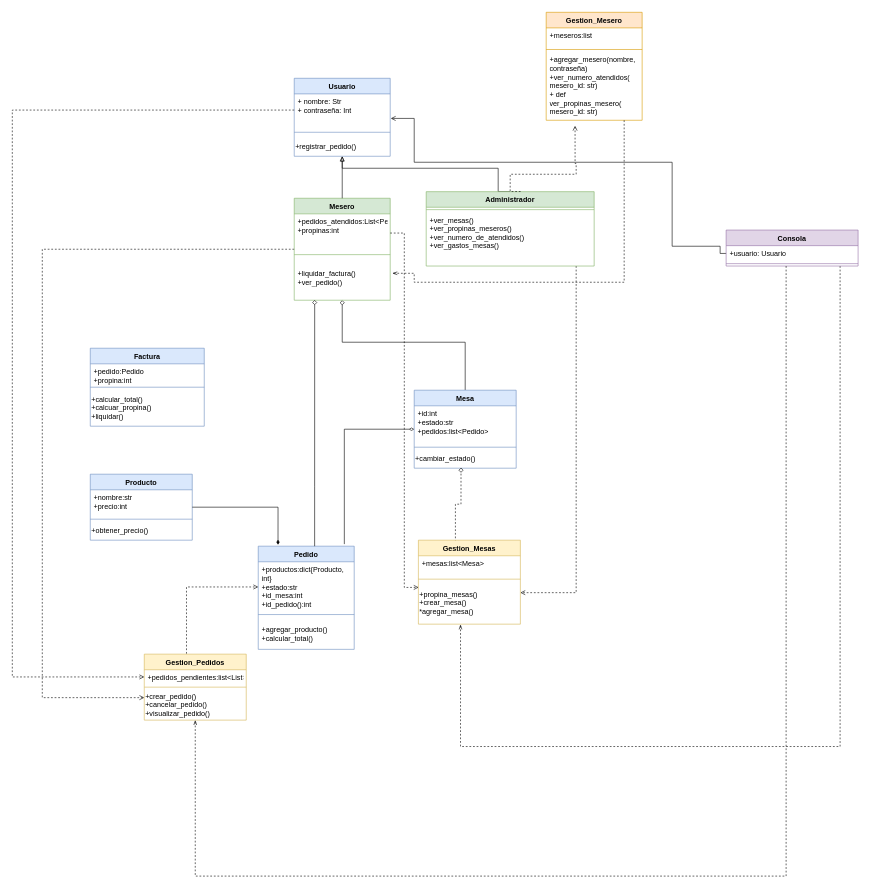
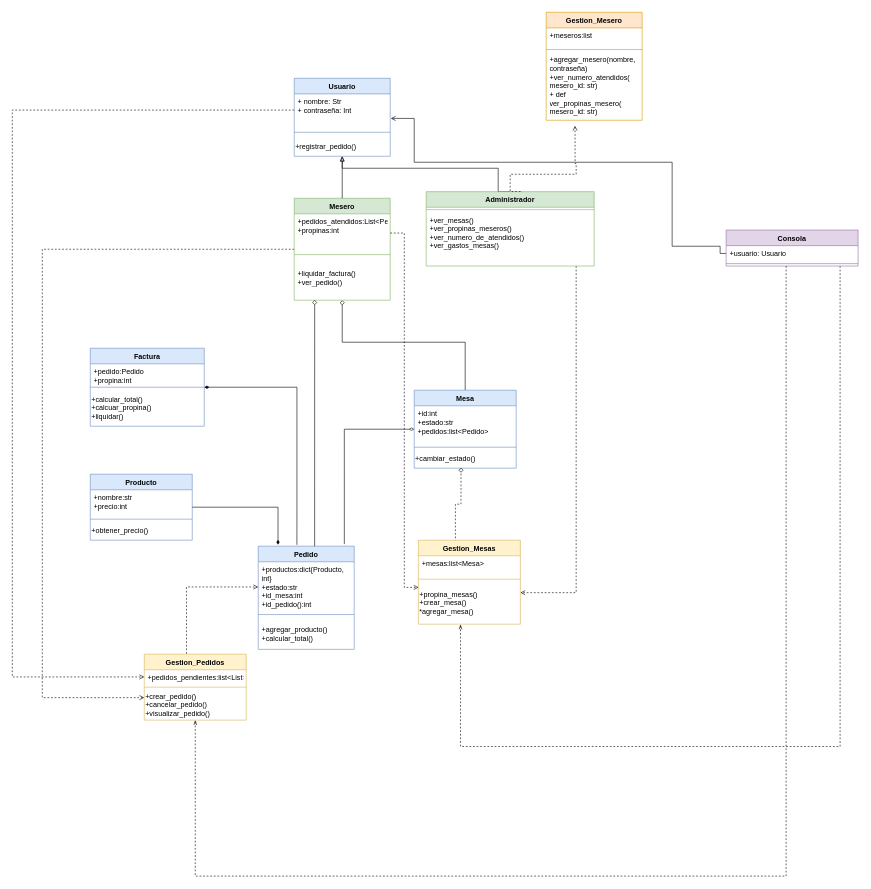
- <mxCell id="38" style="edgeStyle=orthogonalEdgeStyle;rounded=0;orthogonalLoop=1;jettySize=auto;html=1;endArrow=openThin;endFill=0;dashed=1;entryX=1.023;entryY=0.376;entryDx=0;entryDy=0;entryPerimeter=0;" parent="1" source="34" target="11" edge="1"><mxGeometry relative="1" as="geometry"><mxPoint x="1111" y="194" as="sourcePoint" /><mxPoint x="940" y="194" as="targetPoint" /><Array as="points"><mxPoint x="1040" y="470" /><mxPoint x="690" y="470" /><mxPoint x="690" y="455" /></Array></mxGeometry></mxCell>
+ <mxCell id="53" style="edgeStyle=orthogonalEdgeStyle;rounded=0;orthogonalLoop=1;jettySize=auto;html=1;entryX=0.403;entryY=-0.013;entryDx=0;entryDy=0;entryPerimeter=0;endArrow=none;endFill=0;startArrow=diamondThin;startFill=1;" parent="1" source="18" target="27" edge="1"><mxGeometry relative="1" as="geometry" /></mxCell>
